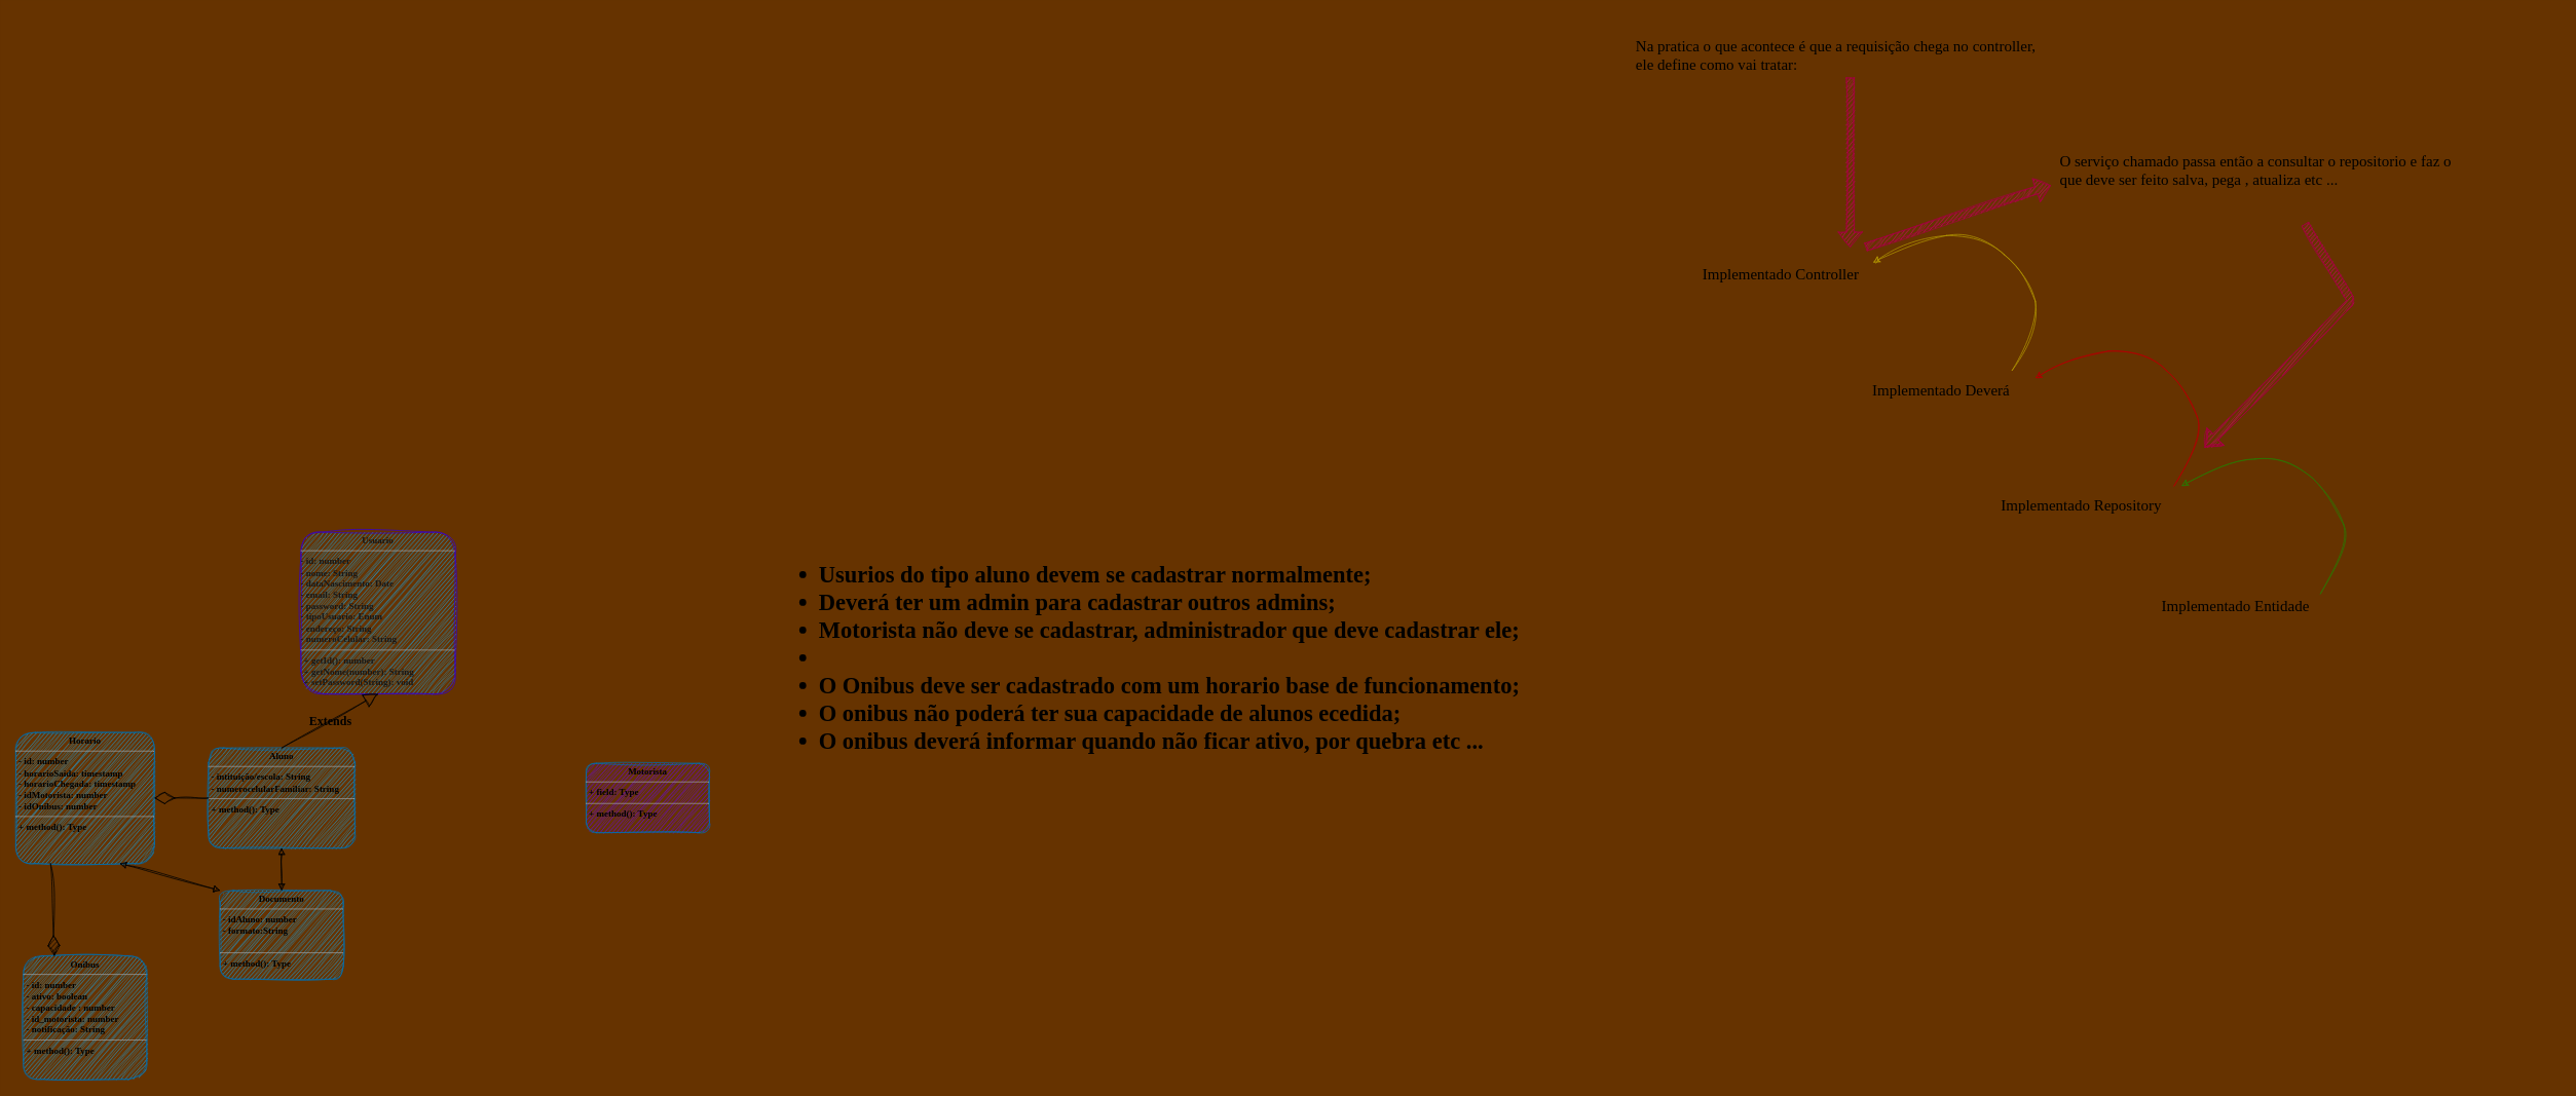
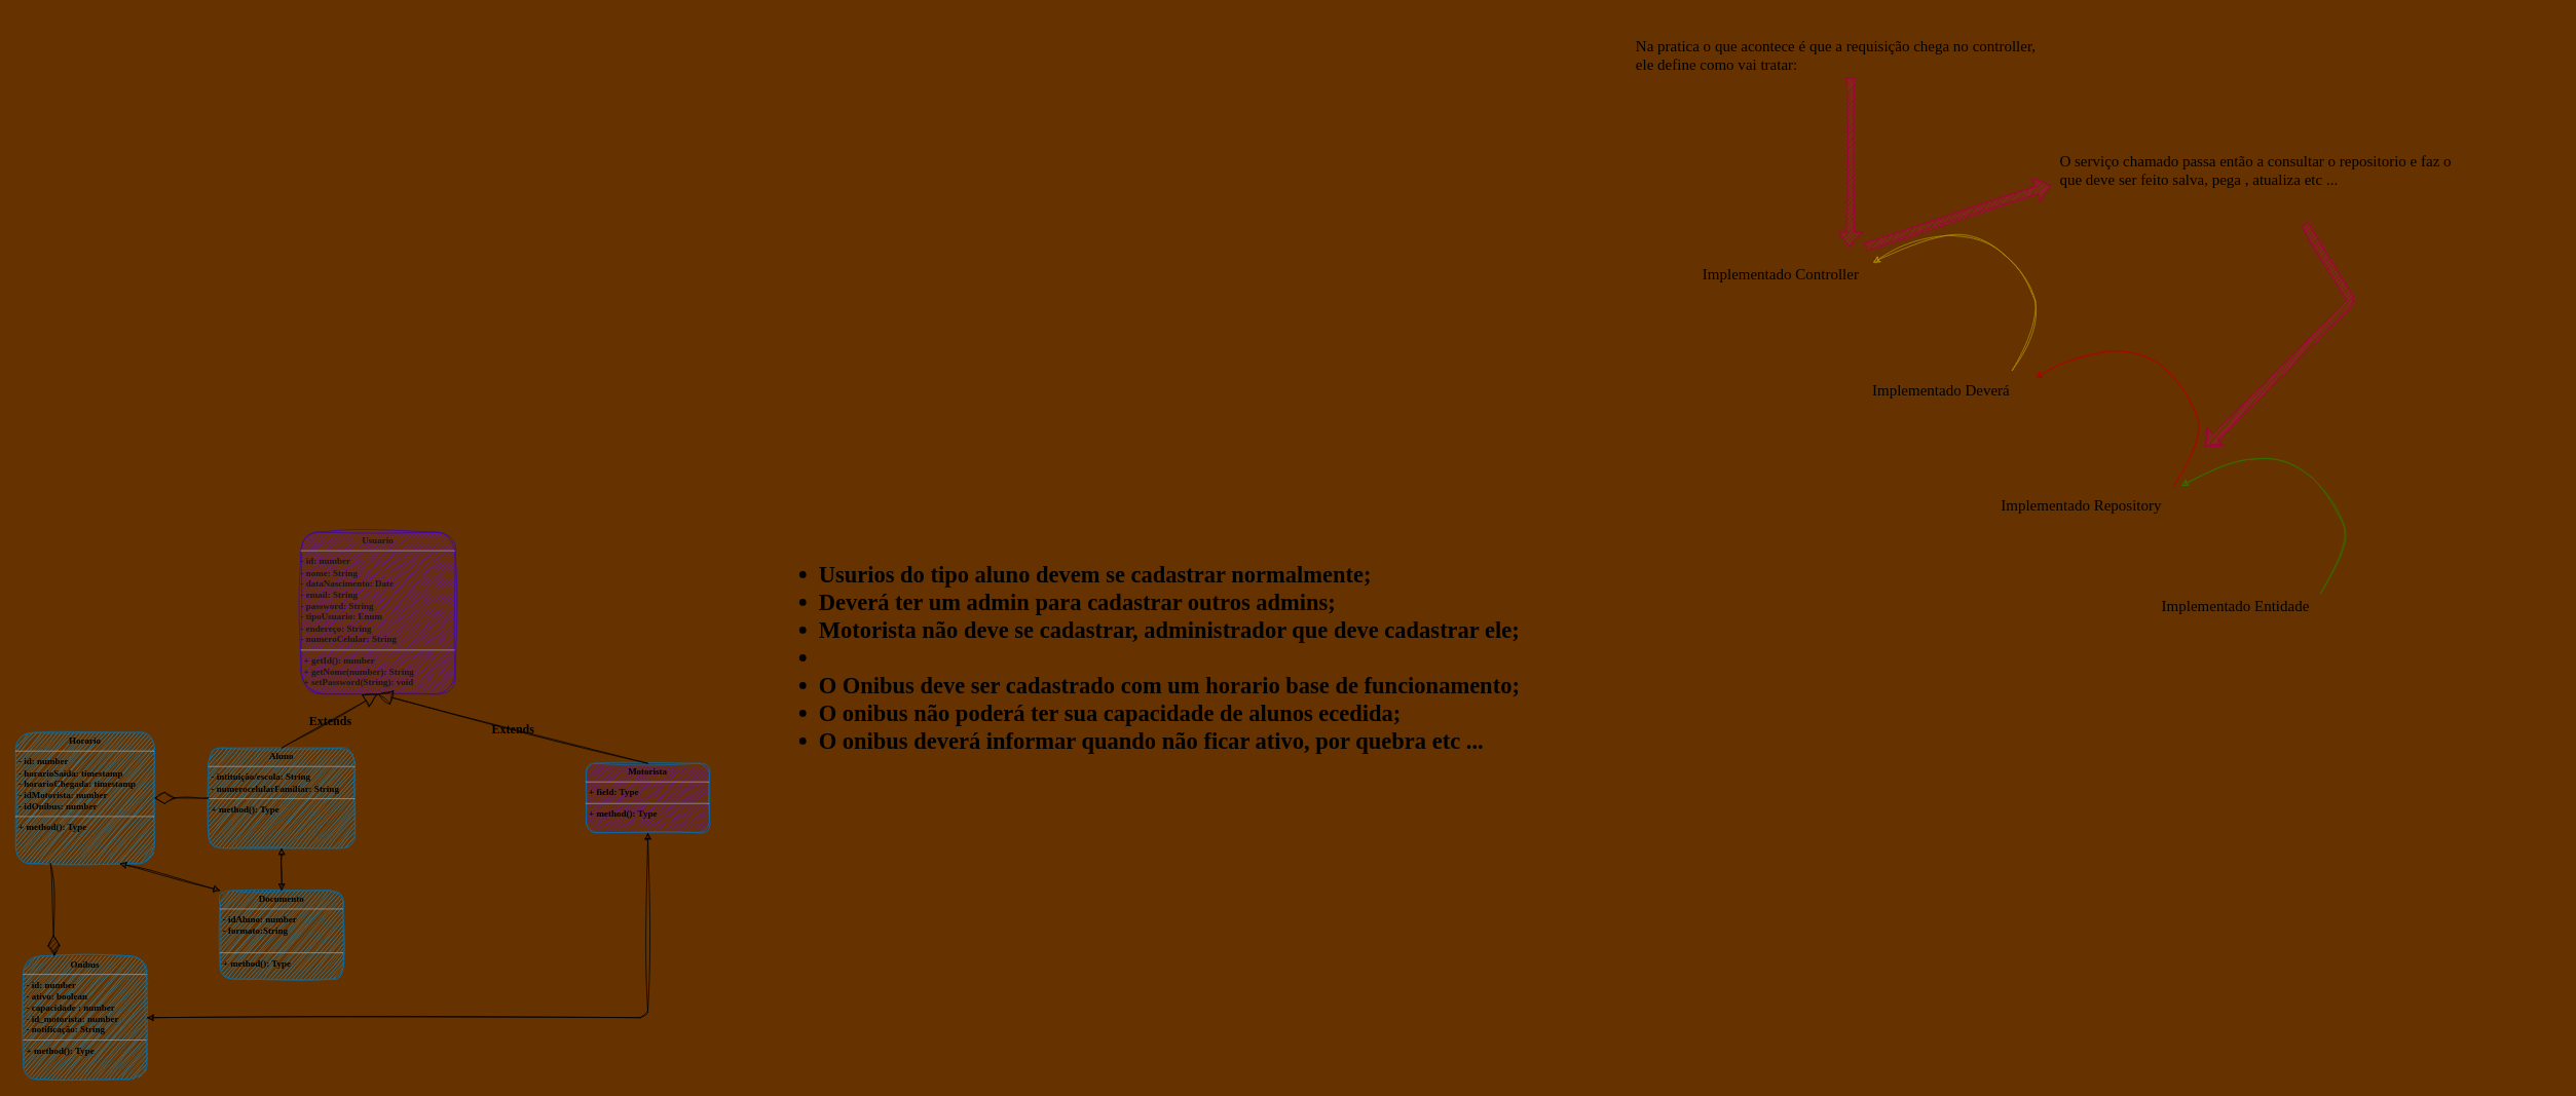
- <mxCell id="2" value="&lt;p style=&quot;margin:0px;margin-top:4px;text-align:center;&quot;&gt;&lt;span&gt;&lt;font&gt;Usuario&lt;/font&gt;&lt;/span&gt;&lt;/p&gt;&lt;hr size=&quot;1&quot;&gt;&lt;font&gt;- id: number&lt;br&gt;&lt;span style=&quot;background-color: initial;&quot;&gt;- nome: String&lt;br&gt;- dataNascimento: Date&lt;br&gt;&lt;/span&gt;- email: String&lt;br&gt;- password: String&lt;br&gt;- tipoUsuario: Enum&lt;br&gt;- endereço: String&lt;br&gt;- numeroCelular: String&lt;br&gt;&lt;/font&gt;&lt;hr size=&quot;1&quot;&gt;&lt;p style=&quot;margin:0px;margin-left:4px;&quot;&gt;&lt;font&gt;+ getId(): number&lt;/font&gt;&lt;/p&gt;&lt;p style=&quot;margin:0px;margin-left:4px;&quot;&gt;&lt;font&gt;+ getNome(number): String&lt;br&gt;&lt;/font&gt;&lt;/p&gt;&lt;p style=&quot;margin:0px;margin-left:4px;&quot;&gt;&lt;font&gt;+ setPassword(String): void&lt;br&gt;&lt;/font&gt;&lt;/p&gt;&lt;p style=&quot;margin:0px;margin-left:4px;&quot;&gt;&lt;br&gt;&lt;/p&gt;" style="verticalAlign=top;align=left;overflow=fill;fontSize=12;fontFamily=Architects Daughter;html=1;sketch=1;hachureGap=4;jiggle=2;curveFitting=1;fontSource=https%3A%2F%2Ffonts.googleapis.com%2Fcss%3Ffamily%3DArchitects%2BDaughter;gradientDirection=radial;fillColor=#1ba1e2;strokeColor=#3700CC;rounded=1;fontStyle=1;fontColor=#171717;" parent="1" vertex="1"><mxGeometry x="390" y="690" width="200" height="210" as="geometry" /></mxCell>
+ <mxCell id="2" value="&lt;p style=&quot;margin:0px;margin-top:4px;text-align:center;&quot;&gt;&lt;span&gt;&lt;font&gt;Usuario&lt;/font&gt;&lt;/span&gt;&lt;/p&gt;&lt;hr size=&quot;1&quot;&gt;&lt;font&gt;- id: number&lt;br&gt;&lt;span style=&quot;background-color: initial;&quot;&gt;- nome: String&lt;br&gt;- dataNascimento: Date&lt;br&gt;&lt;/span&gt;- email: String&lt;br&gt;- password: String&lt;br&gt;- tipoUsuario: Enum&lt;br&gt;- endereço: String&lt;br&gt;- numeroCelular: String&lt;br&gt;&lt;/font&gt;&lt;hr size=&quot;1&quot;&gt;&lt;p style=&quot;margin:0px;margin-left:4px;&quot;&gt;&lt;font&gt;+ getId(): number&lt;/font&gt;&lt;/p&gt;&lt;p style=&quot;margin:0px;margin-left:4px;&quot;&gt;&lt;font&gt;+ getNome(number): String&lt;br&gt;&lt;/font&gt;&lt;/p&gt;&lt;p style=&quot;margin:0px;margin-left:4px;&quot;&gt;&lt;font&gt;+ setPassword(String): void&lt;br&gt;&lt;/font&gt;&lt;/p&gt;&lt;p style=&quot;margin:0px;margin-left:4px;&quot;&gt;&lt;br&gt;&lt;/p&gt;" style="verticalAlign=top;align=left;overflow=fill;fontSize=12;fontFamily=Architects Daughter;html=1;sketch=1;hachureGap=4;jiggle=2;curveFitting=1;fontSource=https%3A%2F%2Ffonts.googleapis.com%2Fcss%3Ffamily%3DArchitects%2BDaughter;gradientDirection=radial;fillColor=#6a00ff;strokeColor=#3700CC;rounded=1;fontStyle=1;fontColor=#171717;" parent="1" vertex="1"><mxGeometry x="390" y="690" width="200" height="210" as="geometry" /></mxCell>
+ <mxCell id="9" value="Extends" style="endArrow=block;endSize=16;endFill=0;html=1;sketch=1;hachureGap=4;jiggle=2;curveFitting=1;fontFamily=Architects Daughter;fontSource=https%3A%2F%2Ffonts.googleapis.com%2Fcss%3Ffamily%3DArchitects%2BDaughter;fontSize=16;exitX=0.5;exitY=0;exitDx=0;exitDy=0;entryX=0.5;entryY=1;entryDx=0;entryDy=0;fontColor=#000000;fontStyle=1;labelBackgroundColor=none;" parent="1" source="4" target="2" edge="1"><mxGeometry width="160" relative="1" as="geometry"><mxPoint x="714" y="980" as="sourcePoint" /><mxPoint x="734" y="830" as="targetPoint" /></mxGeometry></mxCell>
+ <mxCell id="11" value="" style="endArrow=block;startArrow=block;endFill=1;startFill=1;html=1;sketch=1;hachureGap=4;jiggle=2;curveFitting=1;fontFamily=Architects Daughter;fontSource=https%3A%2F%2Ffonts.googleapis.com%2Fcss%3Ffamily%3DArchitects%2BDaughter;fontSize=16;entryX=0.5;entryY=1;entryDx=0;entryDy=0;exitX=1;exitY=0.5;exitDx=0;exitDy=0;fontColor=#000000;fontStyle=1" parent="1" source="7" target="4" edge="1"><mxGeometry width="160" relative="1" as="geometry"><mxPoint x="210" y="1300" as="sourcePoint" /><mxPoint y="1330" as="targetPoint" x="310" /><Array as="points"><mxPoint x="840" y="1320" /></Array></mxGeometry></mxCell>
